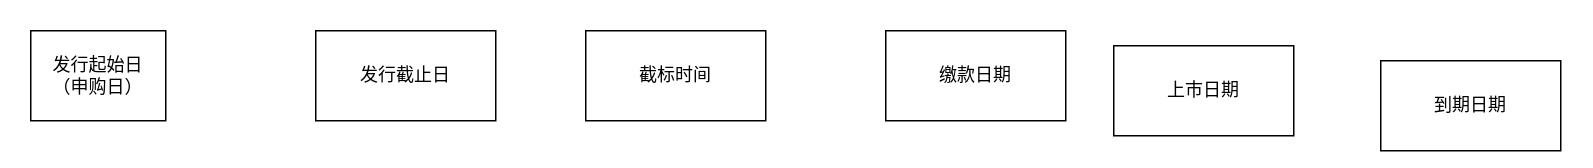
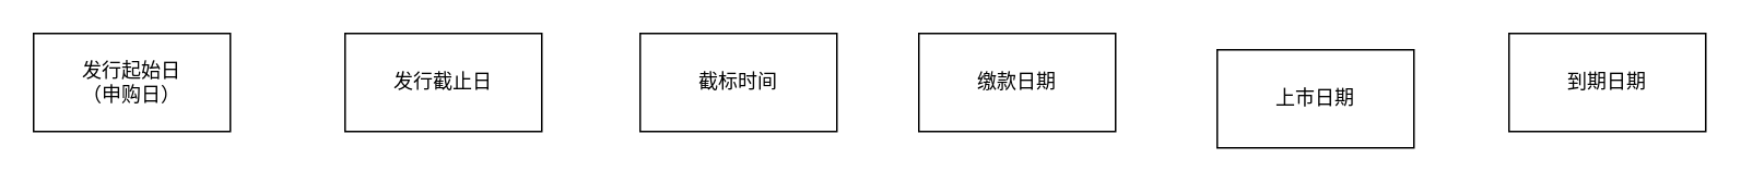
- <mxCell id="2" value="发行起始日&lt;br&gt;（申购日）" style="rounded=0;whiteSpace=wrap;html=1;" vertex="1" parent="1"><mxGeometry x="20" y="20" width="90" height="60" as="geometry" /></mxCell>
+ <mxCell id="2" value="发行起始日&lt;br&gt;（申购日）" style="rounded=0;whiteSpace=wrap;html=1;" vertex="1" parent="1"><mxGeometry x="20" y="20" width="120" height="60" as="geometry" /></mxCell>
- <mxCell id="5" value="缴款日期" style="rounded=0;whiteSpace=wrap;html=1;" vertex="1" parent="1"><mxGeometry x="590" y="20" width="120" height="60" as="geometry" /></mxCell>
+ <mxCell id="5" value="缴款日期" style="rounded=0;whiteSpace=wrap;html=1;" vertex="1" parent="1"><mxGeometry x="560" y="20" width="120" height="60" as="geometry" /></mxCell>
- <mxCell id="7" value="到期日期" style="rounded=0;whiteSpace=wrap;html=1;" vertex="1" parent="1"><mxGeometry x="920" y="40" width="120" height="60" as="geometry" /></mxCell>
+ <mxCell id="7" value="到期日期" style="rounded=0;whiteSpace=wrap;html=1;" vertex="1" parent="1"><mxGeometry x="920" y="20" width="120" height="60" as="geometry" /></mxCell>
